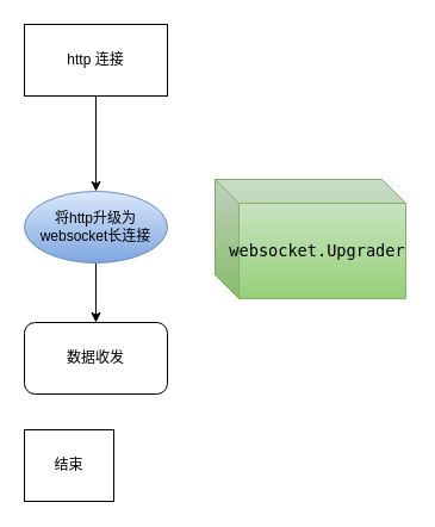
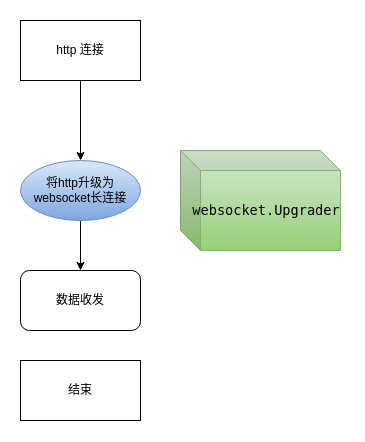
- <mxCell id="8" value="结束" style="rounded=0;whiteSpace=wrap;html=1;" vertex="1" parent="1"><mxGeometry x="20" y="360" width="75" height="60" as="geometry" /></mxCell>
+ <mxCell id="8" value="结束" style="rounded=0;whiteSpace=wrap;html=1;" vertex="1" parent="1"><mxGeometry x="20" y="360" width="120" height="60" as="geometry" /></mxCell>
